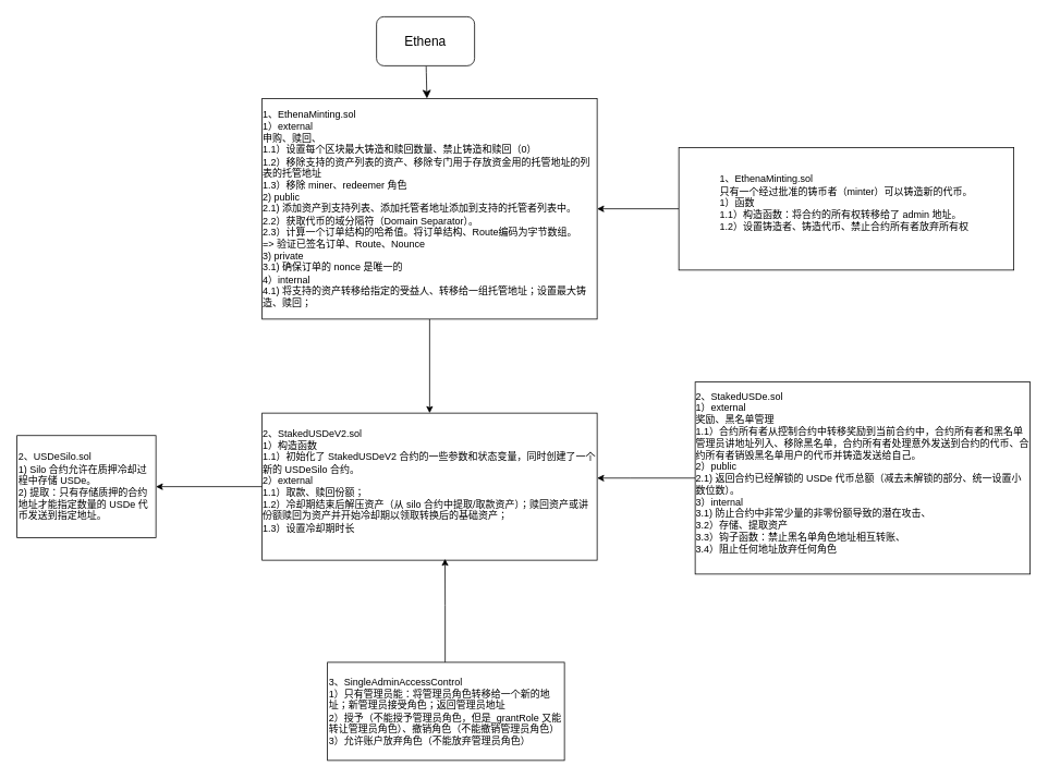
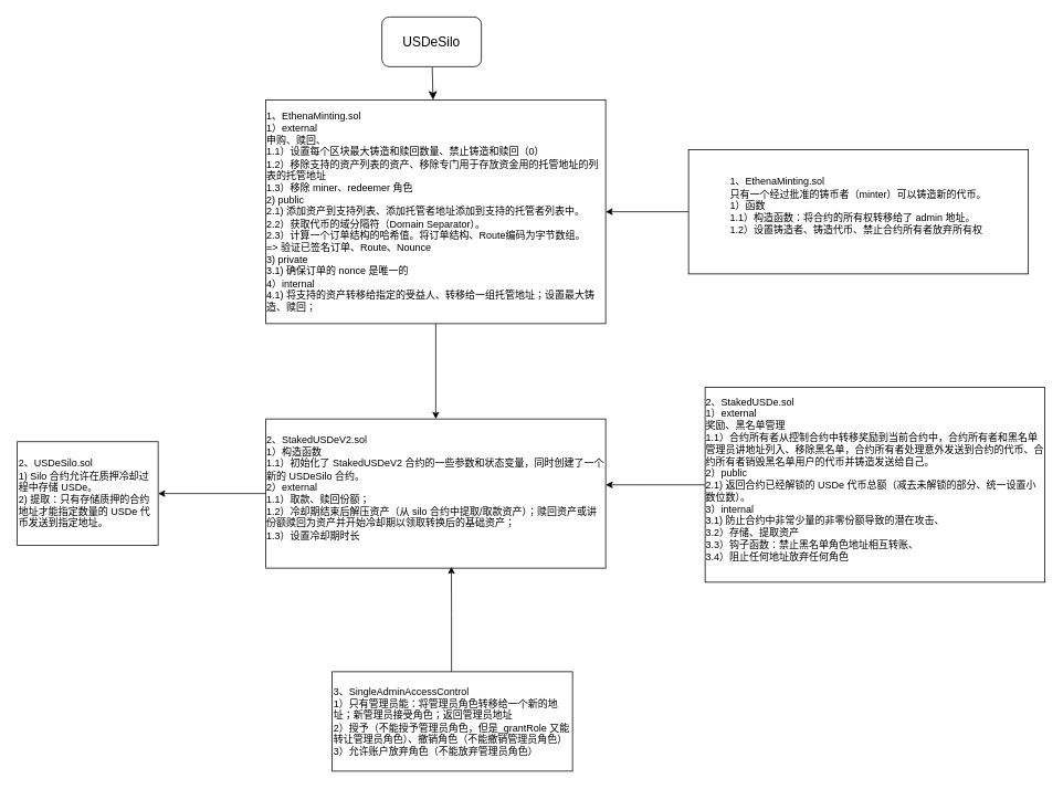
- <mxCell id="5" value="Ethena" style="rounded=1;whiteSpace=wrap;html=1;fontSize=16;" parent="1" vertex="1"><mxGeometry x="460" y="20" width="120" height="60" as="geometry" /></mxCell>
+ <mxCell id="5" value="USDeSilo" style="rounded=1;whiteSpace=wrap;html=1;fontSize=16;" parent="1" vertex="1"><mxGeometry x="460" y="20" width="120" height="60" as="geometry" /></mxCell>
